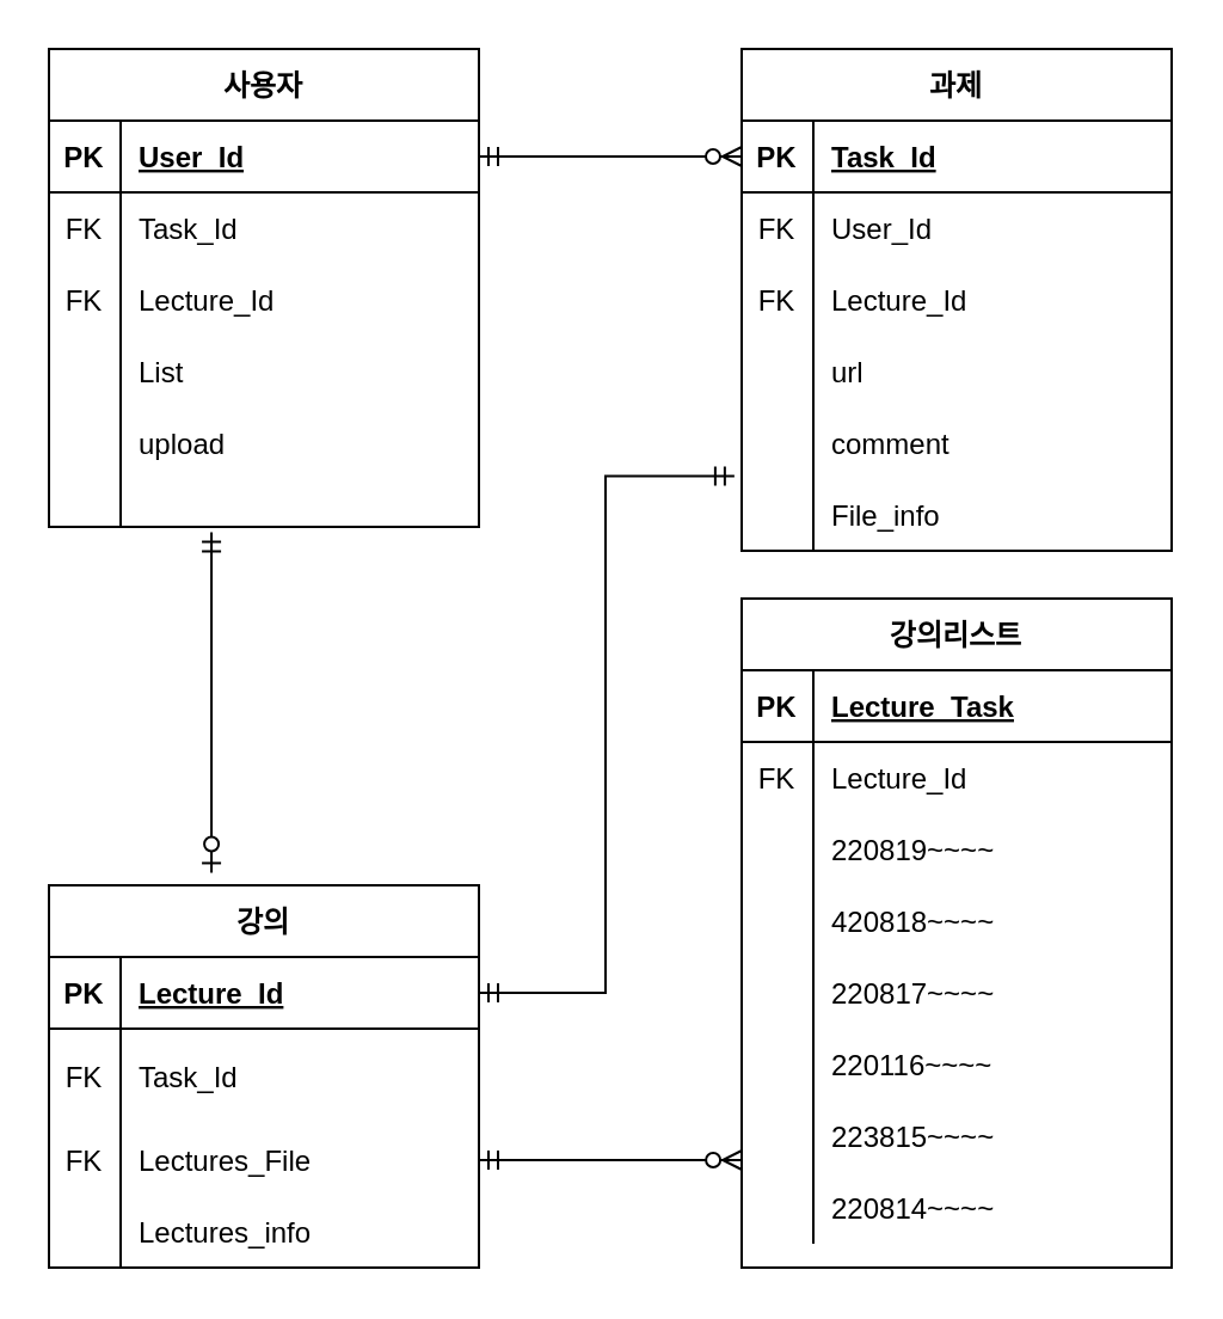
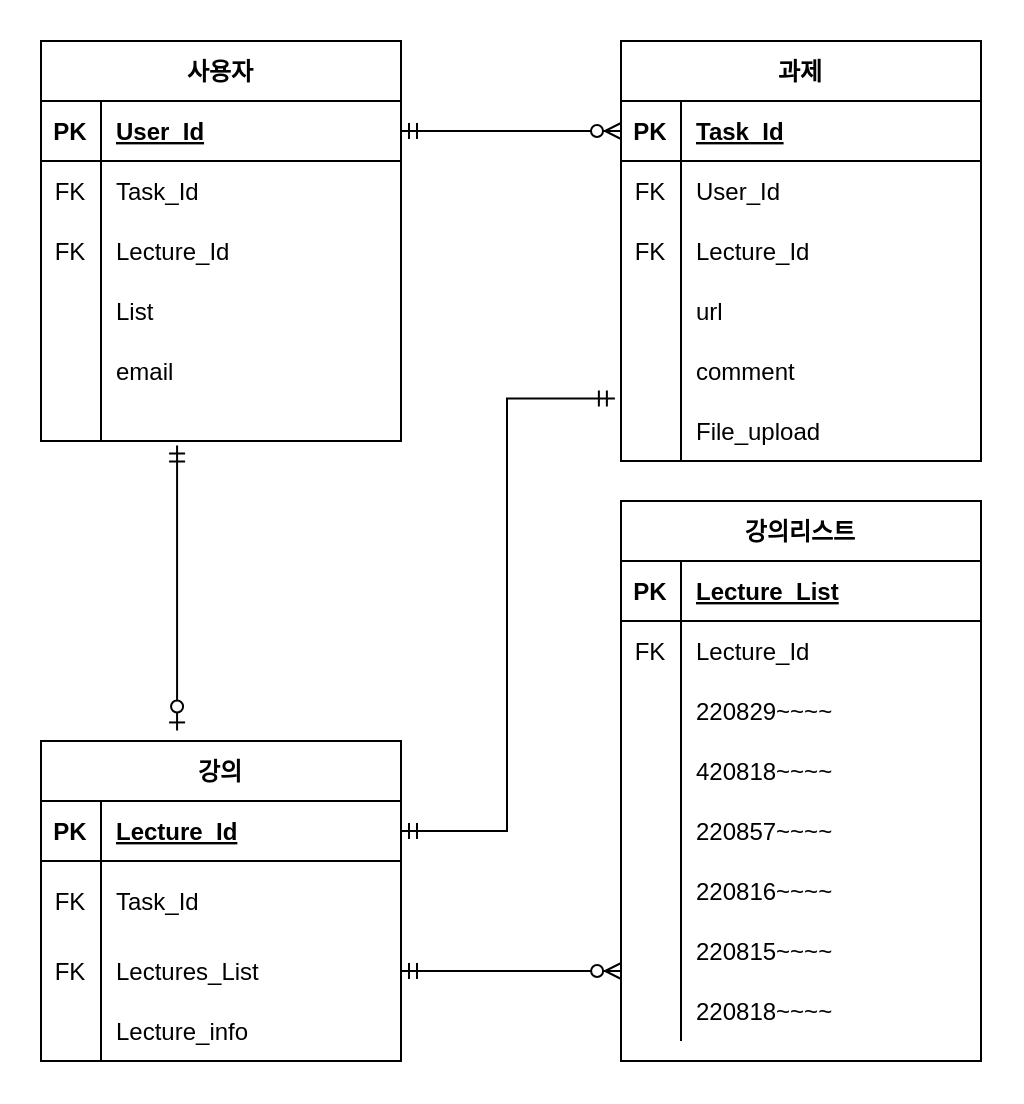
- <mxCell id="17" value="upload" style="shape=partialRectangle;connectable=0;fillColor=none;top=0;left=0;bottom=0;right=0;align=left;spacingLeft=6;overflow=hidden;" vertex="1" parent="15"><mxGeometry x="30" width="150" height="30" as="geometry"><mxRectangle width="150" height="30" as="alternateBounds" /></mxGeometry></mxCell>
+ <mxCell id="17" value="email" style="shape=partialRectangle;connectable=0;fillColor=none;top=0;left=0;bottom=0;right=0;align=left;spacingLeft=6;overflow=hidden;" vertex="1" parent="15"><mxGeometry x="30" width="150" height="30" as="geometry"><mxRectangle width="150" height="30" as="alternateBounds" /></mxGeometry></mxCell>
- <mxCell id="39" value="File_info" style="shape=partialRectangle;connectable=0;fillColor=none;top=0;left=0;bottom=0;right=0;align=left;spacingLeft=6;overflow=hidden;strokeColor=default;" vertex="1" parent="37"><mxGeometry x="30" width="150" height="30" as="geometry"><mxRectangle width="150" height="30" as="alternateBounds" /></mxGeometry></mxCell>
+ <mxCell id="39" value="File_upload" style="shape=partialRectangle;connectable=0;fillColor=none;top=0;left=0;bottom=0;right=0;align=left;spacingLeft=6;overflow=hidden;strokeColor=default;" vertex="1" parent="37"><mxGeometry x="30" width="150" height="30" as="geometry"><mxRectangle width="150" height="30" as="alternateBounds" /></mxGeometry></mxCell>
- <mxCell id="56" value="Lecture_Task" style="shape=partialRectangle;connectable=0;fillColor=none;top=0;left=0;bottom=0;right=0;align=left;spacingLeft=6;fontStyle=5;overflow=hidden;strokeColor=default;" vertex="1" parent="54"><mxGeometry x="30" width="150" height="30" as="geometry"><mxRectangle width="150" height="30" as="alternateBounds" /></mxGeometry></mxCell>
+ <mxCell id="56" value="Lecture_List" style="shape=partialRectangle;connectable=0;fillColor=none;top=0;left=0;bottom=0;right=0;align=left;spacingLeft=6;fontStyle=5;overflow=hidden;strokeColor=default;" vertex="1" parent="54"><mxGeometry x="30" width="150" height="30" as="geometry"><mxRectangle width="150" height="30" as="alternateBounds" /></mxGeometry></mxCell>
- <mxCell id="62" value="220819~~~~" style="shape=partialRectangle;connectable=0;fillColor=none;top=0;left=0;bottom=0;right=0;align=left;spacingLeft=6;overflow=hidden;strokeColor=default;" vertex="1" parent="60"><mxGeometry x="30" width="150" height="30" as="geometry"><mxRectangle width="150" height="30" as="alternateBounds" /></mxGeometry></mxCell>
+ <mxCell id="62" value="220829~~~~" style="shape=partialRectangle;connectable=0;fillColor=none;top=0;left=0;bottom=0;right=0;align=left;spacingLeft=6;overflow=hidden;strokeColor=default;" vertex="1" parent="60"><mxGeometry x="30" width="150" height="30" as="geometry"><mxRectangle width="150" height="30" as="alternateBounds" /></mxGeometry></mxCell>
- <mxCell id="68" value="220817~~~~" style="shape=partialRectangle;connectable=0;fillColor=none;top=0;left=0;bottom=0;right=0;align=left;spacingLeft=6;overflow=hidden;strokeColor=default;" vertex="1" parent="66"><mxGeometry x="30" width="150" height="30" as="geometry"><mxRectangle width="150" height="30" as="alternateBounds" /></mxGeometry></mxCell>
+ <mxCell id="68" value="220857~~~~" style="shape=partialRectangle;connectable=0;fillColor=none;top=0;left=0;bottom=0;right=0;align=left;spacingLeft=6;overflow=hidden;strokeColor=default;" vertex="1" parent="66"><mxGeometry x="30" width="150" height="30" as="geometry"><mxRectangle width="150" height="30" as="alternateBounds" /></mxGeometry></mxCell>
- <mxCell id="71" value="220116~~~~" style="shape=partialRectangle;connectable=0;fillColor=none;top=0;left=0;bottom=0;right=0;align=left;spacingLeft=6;overflow=hidden;strokeColor=default;" vertex="1" parent="69"><mxGeometry x="30" width="150" height="30" as="geometry"><mxRectangle width="150" height="30" as="alternateBounds" /></mxGeometry></mxCell>
+ <mxCell id="71" value="220816~~~~" style="shape=partialRectangle;connectable=0;fillColor=none;top=0;left=0;bottom=0;right=0;align=left;spacingLeft=6;overflow=hidden;strokeColor=default;" vertex="1" parent="69"><mxGeometry x="30" width="150" height="30" as="geometry"><mxRectangle width="150" height="30" as="alternateBounds" /></mxGeometry></mxCell>
- <mxCell id="74" value="223815~~~~" style="shape=partialRectangle;connectable=0;fillColor=none;top=0;left=0;bottom=0;right=0;align=left;spacingLeft=6;overflow=hidden;strokeColor=default;" vertex="1" parent="72"><mxGeometry x="30" width="150" height="30" as="geometry"><mxRectangle width="150" height="30" as="alternateBounds" /></mxGeometry></mxCell>
+ <mxCell id="74" value="220815~~~~" style="shape=partialRectangle;connectable=0;fillColor=none;top=0;left=0;bottom=0;right=0;align=left;spacingLeft=6;overflow=hidden;strokeColor=default;" vertex="1" parent="72"><mxGeometry x="30" width="150" height="30" as="geometry"><mxRectangle width="150" height="30" as="alternateBounds" /></mxGeometry></mxCell>
- <mxCell id="49" value="Lectures_File" style="shape=partialRectangle;connectable=0;fillColor=none;top=0;left=0;bottom=0;right=0;align=left;spacingLeft=6;overflow=hidden;strokeColor=default;" vertex="1" parent="47"><mxGeometry x="30" width="150" height="30" as="geometry"><mxRectangle width="150" height="30" as="alternateBounds" /></mxGeometry></mxCell>
+ <mxCell id="49" value="Lectures_List" style="shape=partialRectangle;connectable=0;fillColor=none;top=0;left=0;bottom=0;right=0;align=left;spacingLeft=6;overflow=hidden;strokeColor=default;" vertex="1" parent="47"><mxGeometry x="30" width="150" height="30" as="geometry"><mxRectangle width="150" height="30" as="alternateBounds" /></mxGeometry></mxCell>
- <mxCell id="77" value="220814~~~~" style="shape=partialRectangle;connectable=0;fillColor=none;top=0;left=0;bottom=0;right=0;align=left;spacingLeft=6;overflow=hidden;strokeColor=default;" vertex="1" parent="75"><mxGeometry x="30" width="150" height="30" as="geometry"><mxRectangle width="150" height="30" as="alternateBounds" /></mxGeometry></mxCell>
+ <mxCell id="77" value="220818~~~~" style="shape=partialRectangle;connectable=0;fillColor=none;top=0;left=0;bottom=0;right=0;align=left;spacingLeft=6;overflow=hidden;strokeColor=default;" vertex="1" parent="75"><mxGeometry x="30" width="150" height="30" as="geometry"><mxRectangle width="150" height="30" as="alternateBounds" /></mxGeometry></mxCell>
- <mxCell id="52" value="Lectures_info" style="shape=partialRectangle;connectable=0;fillColor=none;top=0;left=0;bottom=0;right=0;align=left;spacingLeft=6;overflow=hidden;strokeColor=default;" vertex="1" parent="50"><mxGeometry x="30" width="150" height="30" as="geometry"><mxRectangle width="150" height="30" as="alternateBounds" /></mxGeometry></mxCell>
+ <mxCell id="52" value="Lecture_info" style="shape=partialRectangle;connectable=0;fillColor=none;top=0;left=0;bottom=0;right=0;align=left;spacingLeft=6;overflow=hidden;strokeColor=default;" vertex="1" parent="50"><mxGeometry x="30" width="150" height="30" as="geometry"><mxRectangle width="150" height="30" as="alternateBounds" /></mxGeometry></mxCell>
